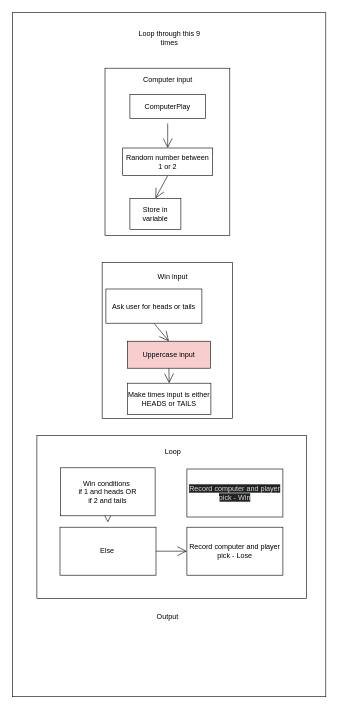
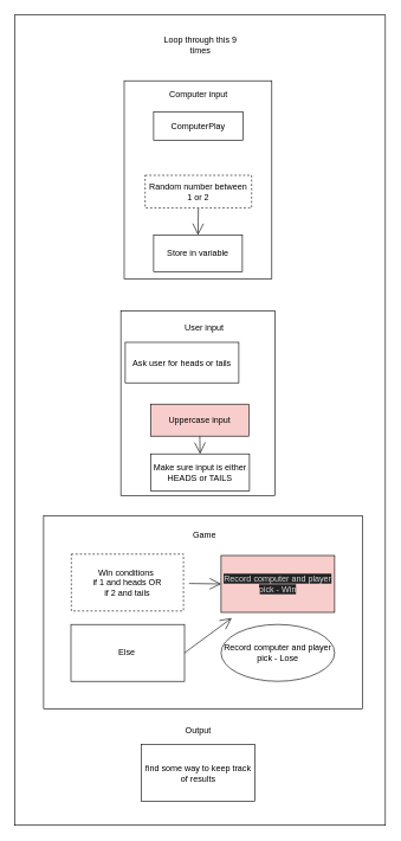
- <mxCell id="6" style="edgeStyle=none;curved=1;rounded=0;orthogonalLoop=1;jettySize=auto;html=1;entryX=0.5;entryY=0;entryDx=0;entryDy=0;endArrow=open;startSize=14;endSize=14;sourcePerimeterSpacing=8;targetPerimeterSpacing=8;" edge="1" parent="1" source="7" target="9"><mxGeometry relative="1" as="geometry" /></mxCell>
- <mxCell id="9" value="Random number between 1 or 2" style="rounded=0;whiteSpace=wrap;html=1;hachureGap=4;" vertex="1" parent="1"><mxGeometry x="204" y="246" width="150" height="46" as="geometry" /></mxCell>
+ <mxCell id="9" value="Random number between 1 or 2" style="rounded=0;whiteSpace=wrap;html=1;hachureGap=4;dashed=1;" vertex="1" parent="1"><mxGeometry x="204" y="246" width="150" height="46" as="geometry" /></mxCell>
- <mxCell id="10" value="Store in variable" style="rounded=0;whiteSpace=wrap;html=1;hachureGap=4;" vertex="1" parent="1"><mxGeometry x="216" y="330" width="85" height="52" as="geometry" /></mxCell>
+ <mxCell id="10" value="Store in variable" style="rounded=0;whiteSpace=wrap;html=1;hachureGap=4;" vertex="1" parent="1"><mxGeometry x="216" y="330" width="125" height="52" as="geometry" /></mxCell>
- <mxCell id="17" value="Win input" style="text;strokeColor=none;fillColor=none;html=1;align=center;verticalAlign=middle;whiteSpace=wrap;rounded=0;hachureGap=4;" vertex="1" parent="1"><mxGeometry x="237" y="445" width="101" height="30" as="geometry" /></mxCell>
+ <mxCell id="17" value="User input" style="text;strokeColor=none;fillColor=none;html=1;align=center;verticalAlign=middle;whiteSpace=wrap;rounded=0;hachureGap=4;" vertex="1" parent="1"><mxGeometry x="237" y="445" width="101" height="30" as="geometry" /></mxCell>
- <mxCell id="11" style="edgeStyle=none;curved=1;rounded=0;orthogonalLoop=1;jettySize=auto;html=1;exitX=0.5;exitY=1;exitDx=0;exitDy=0;entryX=0.5;entryY=0;entryDx=0;entryDy=0;endArrow=open;startSize=14;endSize=14;sourcePerimeterSpacing=8;targetPerimeterSpacing=8;" edge="1" parent="1" source="12" target="14"><mxGeometry relative="1" as="geometry" /></mxCell>
- <mxCell id="15" value="Make times input is either HEADS or TAILS" style="rounded=0;whiteSpace=wrap;html=1;hachureGap=4;" vertex="1" parent="1"><mxGeometry x="212" y="638" width="139" height="52" as="geometry" /></mxCell>
+ <mxCell id="15" value="Make sure input is either HEADS or TAILS" style="rounded=0;whiteSpace=wrap;html=1;hachureGap=4;" vertex="1" parent="1"><mxGeometry x="212" y="638" width="139" height="52" as="geometry" /></mxCell>
- <mxCell id="24" value="Loop" style="text;strokeColor=none;fillColor=none;html=1;align=center;verticalAlign=middle;whiteSpace=wrap;rounded=0;hachureGap=4;" vertex="1" parent="1"><mxGeometry x="257.5" y="737" width="60" height="30" as="geometry" /></mxCell>
+ <mxCell id="24" value="Game" style="text;strokeColor=none;fillColor=none;html=1;align=center;verticalAlign=middle;whiteSpace=wrap;rounded=0;hachureGap=4;" vertex="1" parent="1"><mxGeometry x="257.5" y="737" width="60" height="30" as="geometry" /></mxCell>
- <mxCell id="19" value="Win conditions&amp;nbsp;&lt;br&gt;if 1 and heads OR&lt;br&gt;if 2 and tails" style="rounded=0;whiteSpace=wrap;html=1;hachureGap=4;" vertex="1" parent="1"><mxGeometry x="100" y="779" width="158" height="80" as="geometry" /></mxCell>
+ <mxCell id="19" value="Win conditions&amp;nbsp;&lt;br&gt;if 1 and heads OR&lt;br&gt;if 2 and tails" style="rounded=0;whiteSpace=wrap;html=1;hachureGap=4;dashed=1;" vertex="1" parent="1"><mxGeometry x="100" y="779" width="158" height="80" as="geometry" /></mxCell>
- <mxCell id="23" value="&lt;span style=&quot;color: rgb(223 , 220 , 215) ; font-family: &amp;#34;helvetica&amp;#34; ; font-size: 12px ; font-style: normal ; font-weight: 400 ; letter-spacing: normal ; text-align: center ; text-indent: 0px ; text-transform: none ; word-spacing: 0px ; background-color: rgb(32 , 34 , 36) ; display: inline ; float: none&quot;&gt;Record computer and player pick - Win&lt;/span&gt;" style="rounded=0;whiteSpace=wrap;html=1;hachureGap=4;" vertex="1" parent="1"><mxGeometry x="311" y="781" width="160" height="80" as="geometry" /></mxCell>
+ <mxCell id="23" value="&lt;span style=&quot;color: rgb(223 , 220 , 215) ; font-family: &amp;#34;helvetica&amp;#34; ; font-size: 12px ; font-style: normal ; font-weight: 400 ; letter-spacing: normal ; text-align: center ; text-indent: 0px ; text-transform: none ; word-spacing: 0px ; background-color: rgb(32 , 34 , 36) ; display: inline ; float: none&quot;&gt;Record computer and player pick - Win&lt;/span&gt;" style="rounded=0;whiteSpace=wrap;html=1;hachureGap=4;fillColor=#f8cecc;" vertex="1" parent="1"><mxGeometry x="311" y="781" width="160" height="80" as="geometry" /></mxCell>
- <mxCell id="18" style="edgeStyle=none;curved=1;rounded=0;orthogonalLoop=1;jettySize=auto;html=1;endArrow=open;startSize=14;endSize=14;sourcePerimeterSpacing=8;targetPerimeterSpacing=8;" edge="1" parent="1" source="19" target="21"><mxGeometry relative="1" as="geometry"><mxPoint x="225" y="819" as="targetPoint" /></mxGeometry></mxCell>
+ <mxCell id="18" style="edgeStyle=none;curved=1;rounded=0;orthogonalLoop=1;jettySize=auto;html=1;endArrow=open;startSize=14;endSize=14;sourcePerimeterSpacing=8;targetPerimeterSpacing=8;entryX=0;entryY=0.5;entryDx=0;entryDy=0;" edge="1" parent="1" source="19" target="23"><mxGeometry relative="1" as="geometry"><mxPoint x="225" y="819" as="targetPoint" /></mxGeometry></mxCell>
- <mxCell id="20" style="edgeStyle=none;curved=1;rounded=0;orthogonalLoop=1;jettySize=auto;html=1;exitX=1;exitY=0.5;exitDx=0;exitDy=0;entryX=0;entryY=0.5;entryDx=0;entryDy=0;endArrow=open;startSize=14;endSize=14;sourcePerimeterSpacing=8;targetPerimeterSpacing=8;" edge="1" parent="1" source="21" target="22"><mxGeometry relative="1" as="geometry" /></mxCell>
+ <mxCell id="20" style="edgeStyle=none;curved=1;rounded=0;orthogonalLoop=1;jettySize=auto;html=1;exitX=1;exitY=0.5;exitDx=0;exitDy=0;endArrow=open;startSize=14;endSize=14;sourcePerimeterSpacing=8;targetPerimeterSpacing=8;" edge="1" parent="1" source="21" target="23"><mxGeometry relative="1" as="geometry" /></mxCell>
- <mxCell id="22" value="Record computer and player pick - Lose" style="rounded=0;whiteSpace=wrap;html=1;hachureGap=4;" vertex="1" parent="1"><mxGeometry x="311" y="878" width="160" height="80" as="geometry" /></mxCell>
+ <mxCell id="22" value="Record computer and player pick - Lose" style="ellipse;whiteSpace=wrap;html=1;hachureGap=4;" vertex="1" parent="1"><mxGeometry x="311" y="878" width="160" height="80" as="geometry" /></mxCell>
+ <mxCell id="26" value="find some way to keep track of results" style="rounded=0;whiteSpace=wrap;html=1;hachureGap=4;" vertex="1" parent="1"><mxGeometry x="198.5" y="1047" width="160" height="80" as="geometry" /></mxCell>
